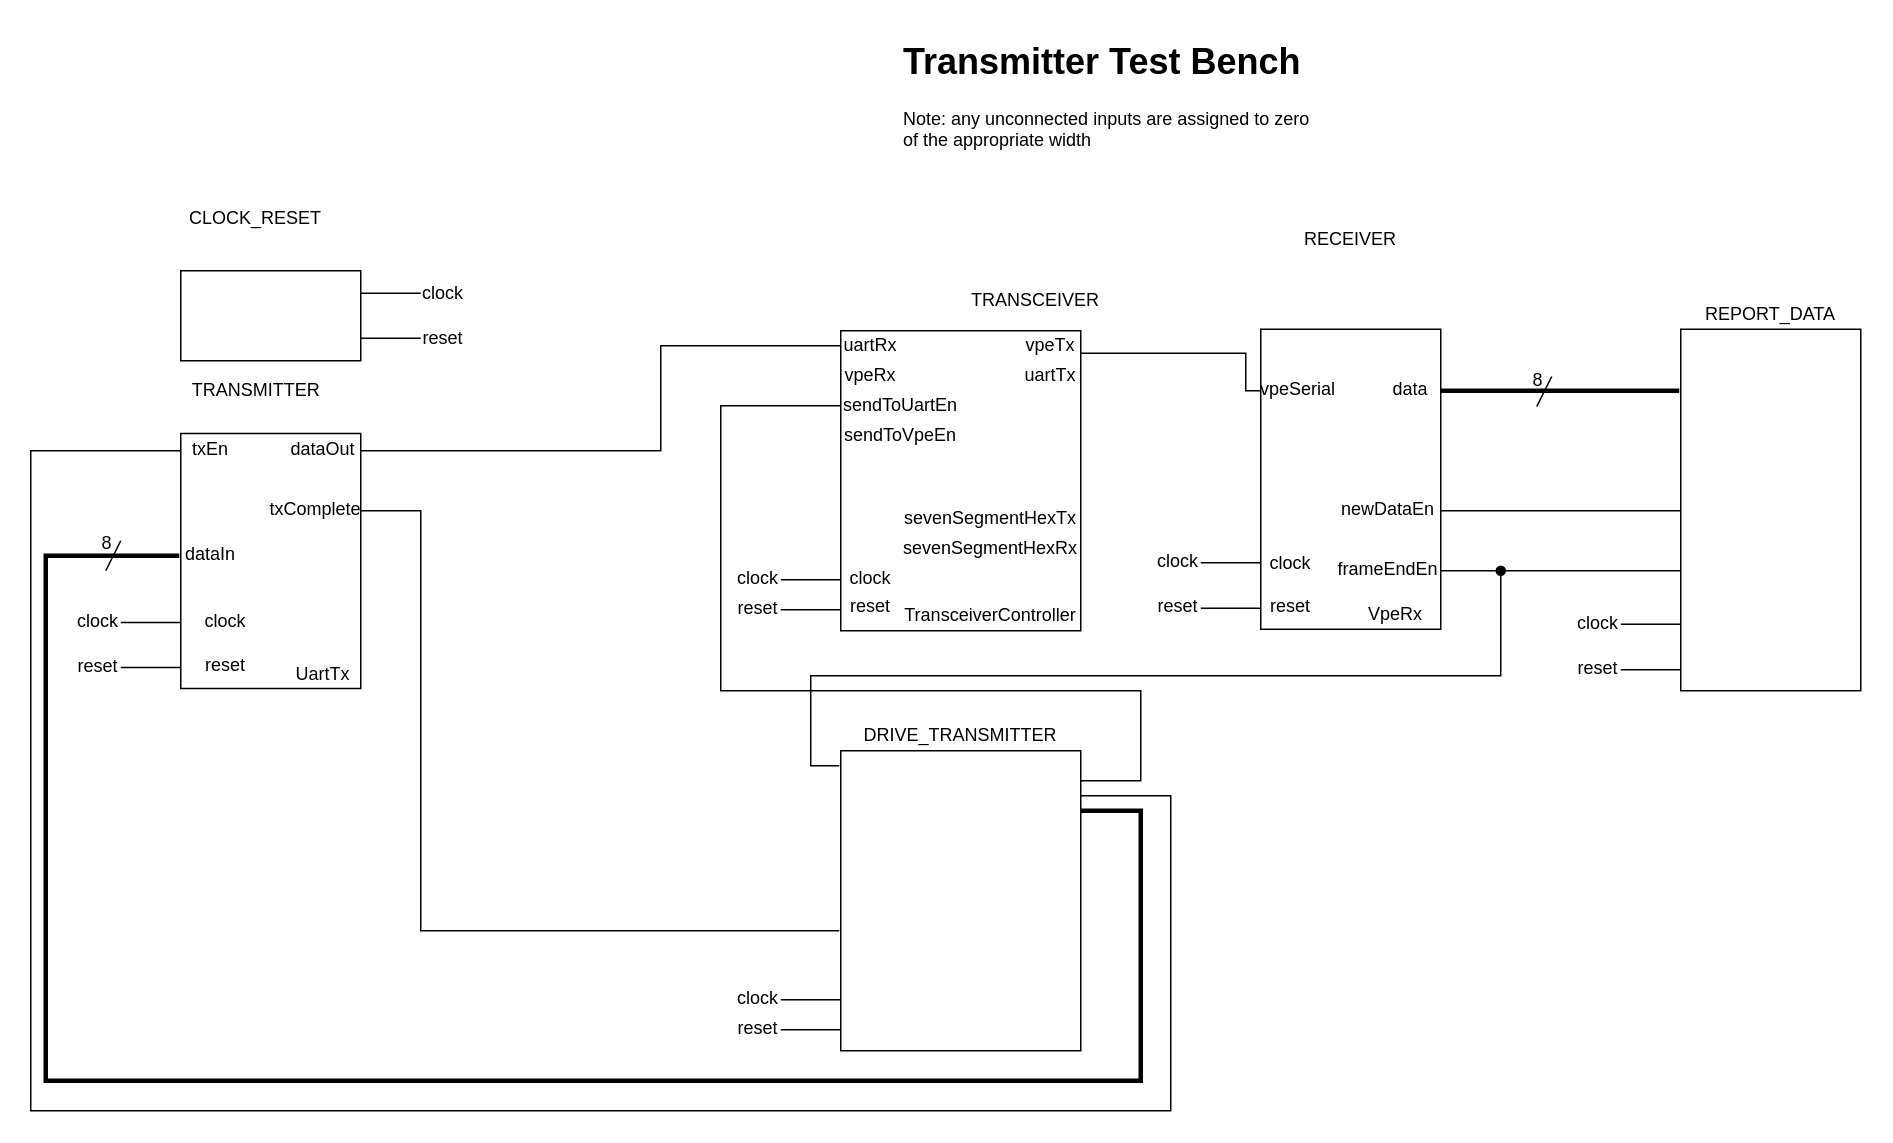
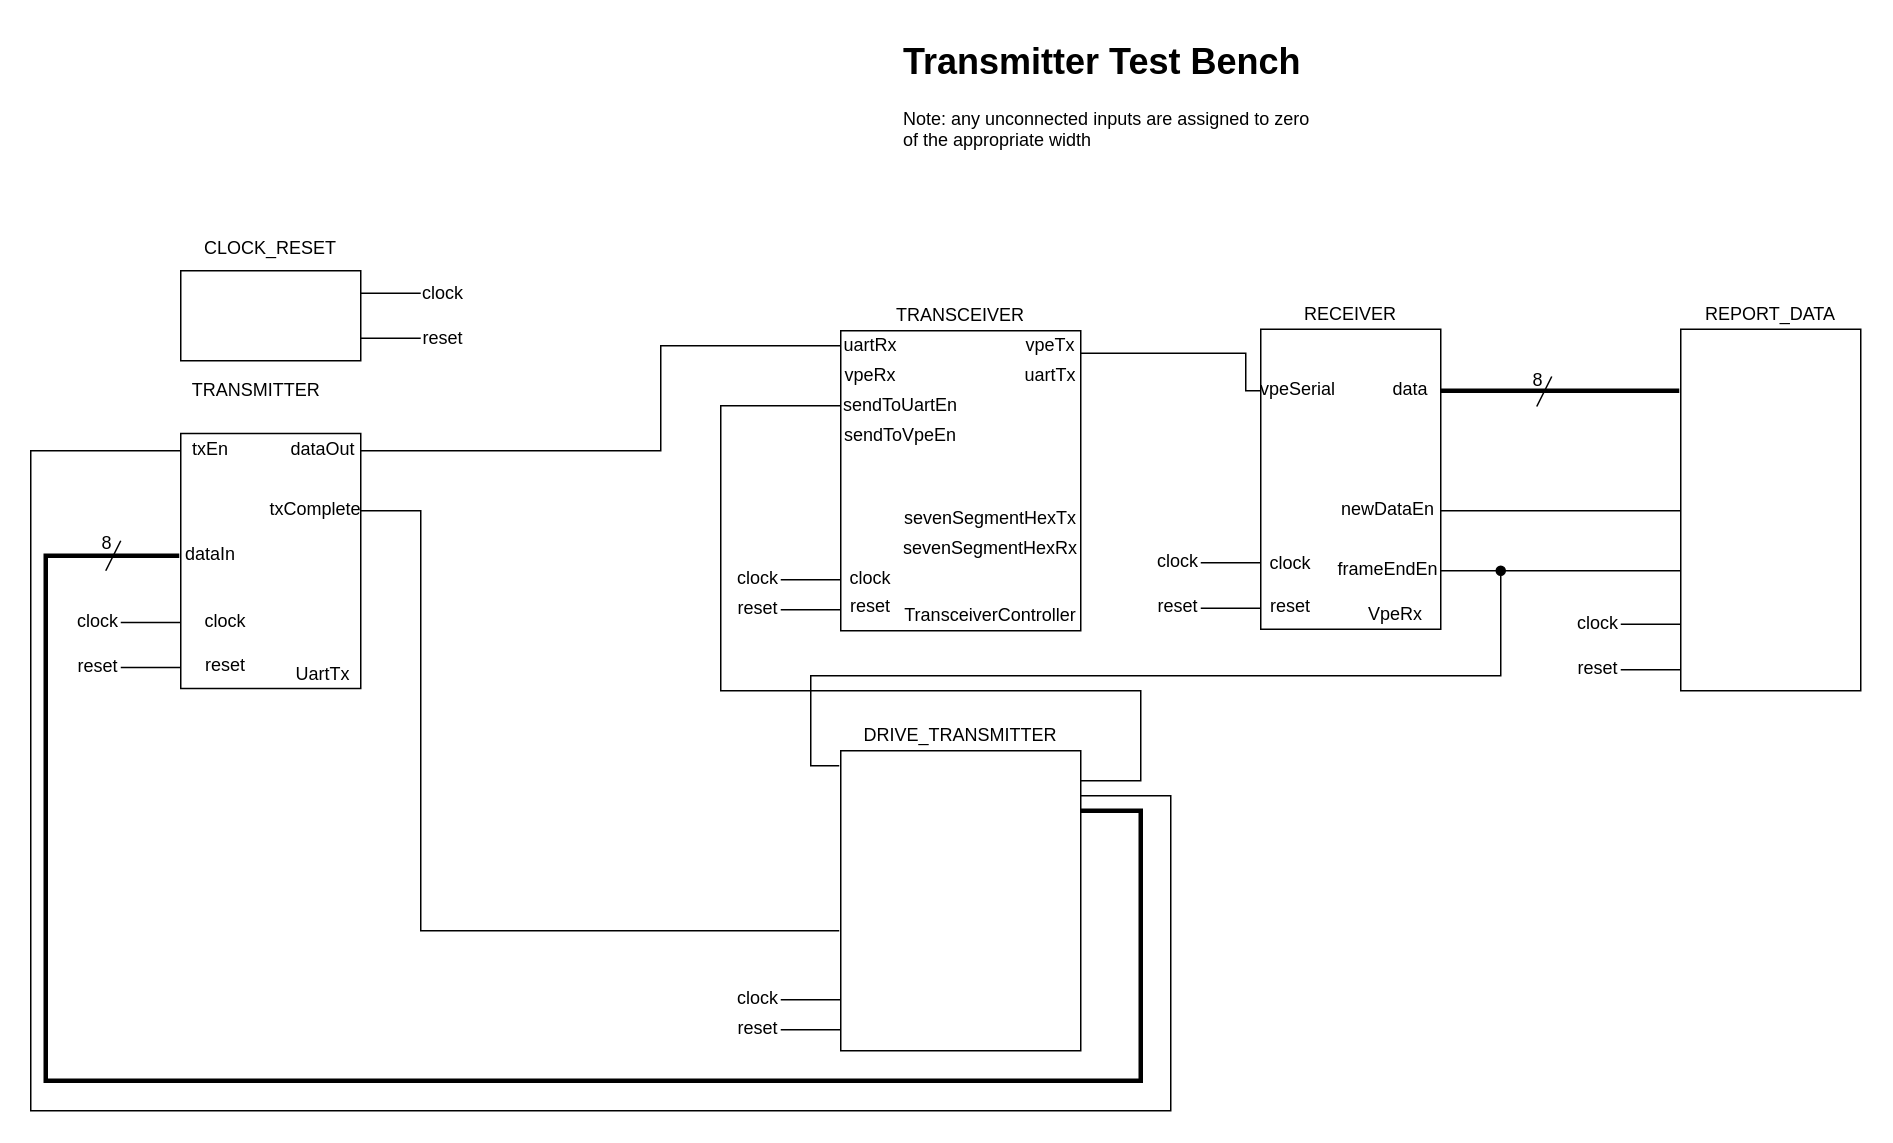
- <mxCell id="24" value="CLOCK_RESET" style="text;html=1;align=center;verticalAlign=middle;whiteSpace=wrap;rounded=0;" vertex="1" parent="1"><mxGeometry x="125" y="130" width="90" height="30" as="geometry" /></mxCell>
+ <mxCell id="24" value="CLOCK_RESET" style="text;html=1;align=center;verticalAlign=middle;whiteSpace=wrap;rounded=0;" vertex="1" parent="1"><mxGeometry x="135" y="150" width="90" height="30" as="geometry" /></mxCell>
- <mxCell id="41" value="RECEIVER" style="text;html=1;align=center;verticalAlign=middle;whiteSpace=wrap;rounded=0;" vertex="1" parent="1"><mxGeometry x="870" y="149" width="60" height="20" as="geometry" /></mxCell>
+ <mxCell id="41" value="RECEIVER" style="text;html=1;align=center;verticalAlign=middle;whiteSpace=wrap;rounded=0;" vertex="1" parent="1"><mxGeometry x="870" y="199" width="60" height="20" as="geometry" /></mxCell>
- <mxCell id="7" value="TRANSCEIVER" style="text;html=1;align=center;verticalAlign=middle;whiteSpace=wrap;rounded=0;" vertex="1" parent="1"><mxGeometry x="645" y="190" width="90" height="20" as="geometry" /></mxCell>
+ <mxCell id="7" value="TRANSCEIVER" style="text;html=1;align=center;verticalAlign=middle;whiteSpace=wrap;rounded=0;" vertex="1" parent="1"><mxGeometry x="595" y="200" width="90" height="20" as="geometry" /></mxCell>
